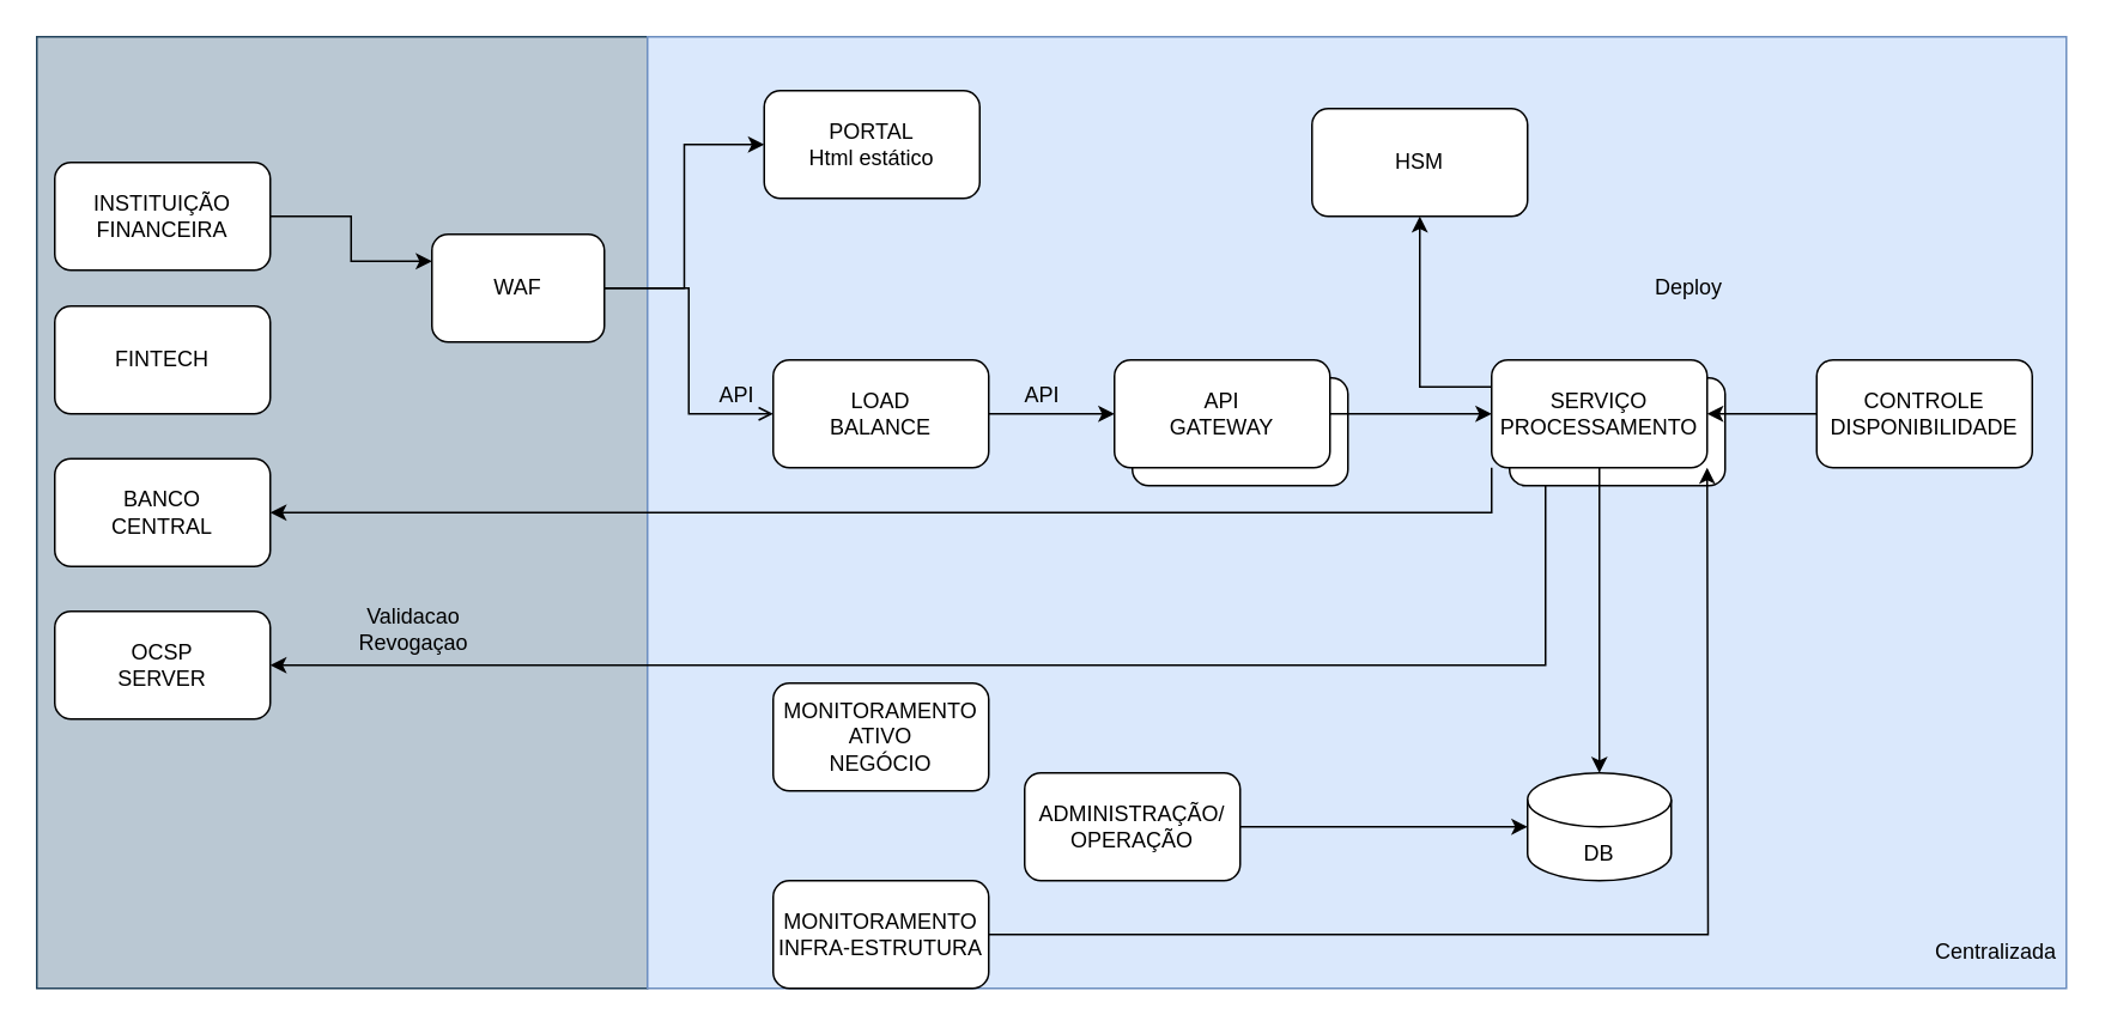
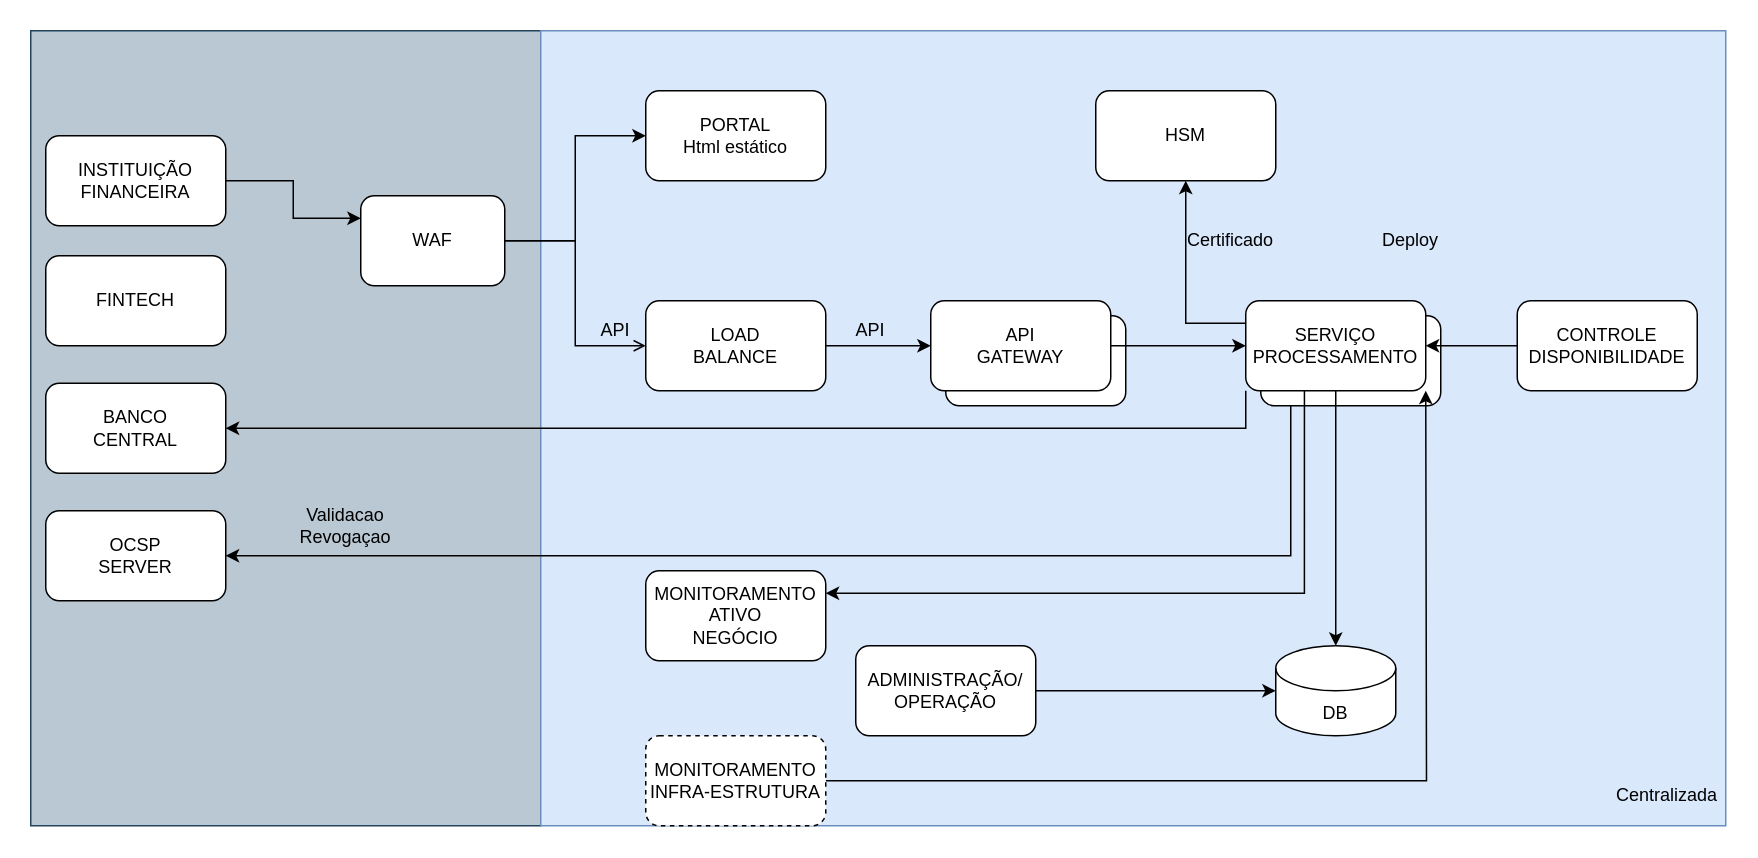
- <mxCell id="14" value="PORTAL&lt;br&gt;Html estático" style="rounded=1;whiteSpace=wrap;html=1;" vertex="1" parent="1"><mxGeometry x="425" y="50" width="120" height="60" as="geometry" /></mxCell>
+ <mxCell id="14" value="PORTAL&lt;br&gt;Html estático" style="rounded=1;whiteSpace=wrap;html=1;" vertex="1" parent="1"><mxGeometry x="430" y="60" width="120" height="60" as="geometry" /></mxCell>
+ <mxCell id="30" value="Certificado" style="text;html=1;strokeColor=none;fillColor=none;align=center;verticalAlign=middle;whiteSpace=wrap;rounded=0;" vertex="1" parent="1"><mxGeometry x="800" y="150" width="40" height="20" as="geometry" /></mxCell>
+ <mxCell id="21" style="edgeStyle=orthogonalEdgeStyle;rounded=0;orthogonalLoop=1;jettySize=auto;html=1;entryX=1;entryY=0.25;entryDx=0;entryDy=0;exitX=0.326;exitY=1.001;exitDx=0;exitDy=0;exitPerimeter=0;" edge="1" parent="1" source="22" target="32"><mxGeometry relative="1" as="geometry" /></mxCell>
- <mxCell id="36" value="MONITORAMENTO INFRA-ESTRUTURA" style="rounded=1;whiteSpace=wrap;html=1;" vertex="1" parent="1"><mxGeometry x="430" y="490" width="120" height="60" as="geometry" /></mxCell>
+ <mxCell id="36" value="MONITORAMENTO INFRA-ESTRUTURA" style="rounded=1;whiteSpace=wrap;html=1;dashed=1;" vertex="1" parent="1"><mxGeometry x="430" y="490" width="120" height="60" as="geometry" /></mxCell>
